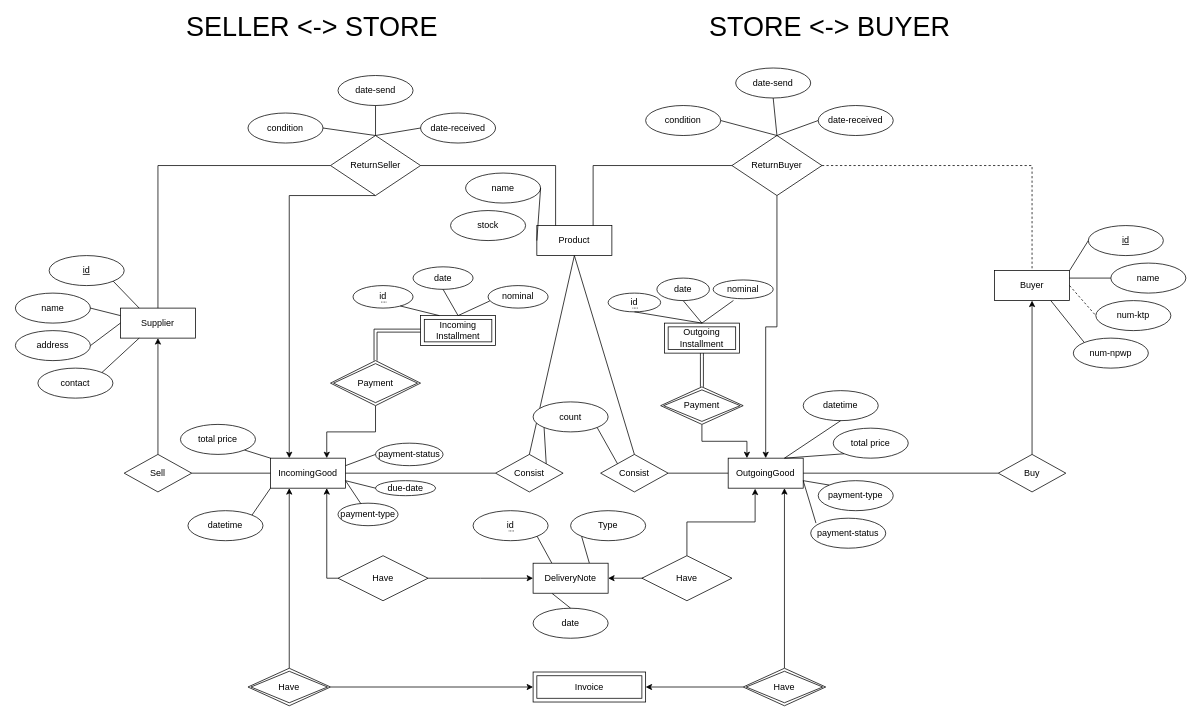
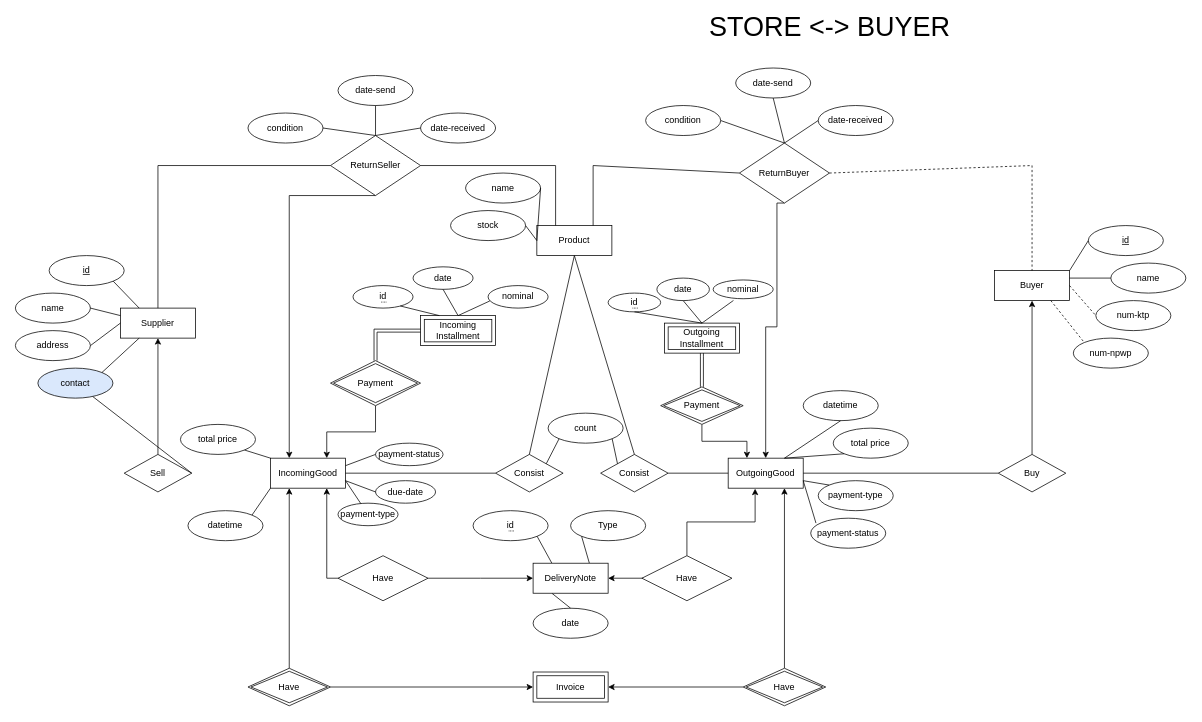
- <mxCell id="85" value="&lt;font style=&quot;font-size: 36px&quot;&gt;SELLER &amp;lt;-&amp;gt; STORE&lt;/font&gt;" style="text;html=1;align=center;verticalAlign=middle;resizable=0;points=[];autosize=1;" vertex="1" parent="1"><mxGeometry x="240" y="20" width="350" height="30" as="geometry" /></mxCell>
- <mxCell id="71" value="ReturnBuyer" style="shape=rhombus;perimeter=rhombusPerimeter;whiteSpace=wrap;html=1;align=center;" vertex="1" parent="1"><mxGeometry x="975" y="180" width="120" height="80" as="geometry" /></mxCell>
+ <mxCell id="71" value="ReturnBuyer" style="shape=rhombus;perimeter=rhombusPerimeter;whiteSpace=wrap;html=1;align=center;" vertex="1" parent="1"><mxGeometry x="985" y="190" width="120" height="80" as="geometry" /></mxCell>
+ <mxCell id="50" value="" style="endArrow=none;html=1;rounded=0;exitX=1;exitY=0.5;exitDx=0;exitDy=0;entryX=0;entryY=0.5;entryDx=0;entryDy=0;" parent="1" source="49" target="2" edge="1"><mxGeometry relative="1" as="geometry"><mxPoint x="640" y="400" as="sourcePoint" /><mxPoint x="800" y="400" as="targetPoint" /></mxGeometry></mxCell>
- <mxCell id="47" value="" style="endArrow=none;html=1;rounded=0;exitX=0.75;exitY=1;exitDx=0;exitDy=0;entryX=0;entryY=0;entryDx=0;entryDy=0;" parent="1" source="5" target="43" edge="1"><mxGeometry relative="1" as="geometry"><mxPoint x="1445" y="390" as="sourcePoint" /><mxPoint x="1500" y="390" as="targetPoint" /></mxGeometry></mxCell>
+ <mxCell id="47" value="" style="endArrow=none;html=1;rounded=0;exitX=0.75;exitY=1;exitDx=0;exitDy=0;entryX=0;entryY=0;entryDx=0;entryDy=0;dashed=1;" parent="1" source="5" target="43" edge="1"><mxGeometry relative="1" as="geometry"><mxPoint x="1445" y="390" as="sourcePoint" /><mxPoint x="1500" y="390" as="targetPoint" /></mxGeometry></mxCell>
- <mxCell id="23" value="contact" style="ellipse;whiteSpace=wrap;html=1;align=center;" parent="1" vertex="1"><mxGeometry x="50" y="490" width="100" height="40" as="geometry" /></mxCell>
+ <mxCell id="23" value="contact" style="ellipse;whiteSpace=wrap;html=1;align=center;fillColor=#dae8fc;" parent="1" vertex="1"><mxGeometry x="50" y="490" width="100" height="40" as="geometry" /></mxCell>
- <mxCell id="48" value="count" style="ellipse;whiteSpace=wrap;html=1;align=center;" parent="1" vertex="1"><mxGeometry x="710" y="535" width="100" height="40" as="geometry" /></mxCell>
+ <mxCell id="48" value="count" style="ellipse;whiteSpace=wrap;html=1;align=center;" parent="1" vertex="1"><mxGeometry x="730" y="550" width="100" height="40" as="geometry" /></mxCell>
- <mxCell id="12" value="" style="endArrow=none;html=1;rounded=0;exitX=1;exitY=0.5;exitDx=0;exitDy=0;entryX=0;entryY=0.5;entryDx=0;entryDy=0;" parent="1" source="8" target="4" edge="1"><mxGeometry relative="1" as="geometry"><mxPoint x="480" y="590" as="sourcePoint" /><mxPoint x="640" y="590" as="targetPoint" /></mxGeometry></mxCell>
+ <mxCell id="12" value="" style="endArrow=none;html=1;rounded=0;exitX=1;exitY=0.5;exitDx=0;exitDy=0;" parent="1" source="8" target="23" edge="1"><mxGeometry relative="1" as="geometry"><mxPoint x="480" y="590" as="sourcePoint" /><mxPoint x="640" y="590" as="targetPoint" /></mxGeometry></mxCell>
- <mxCell id="106" value="due-date" style="ellipse;whiteSpace=wrap;html=1;align=center;" vertex="1" parent="1"><mxGeometry x="500" y="640" width="80" height="20" as="geometry" /></mxCell>
+ <mxCell id="106" value="due-date" style="ellipse;whiteSpace=wrap;html=1;align=center;" vertex="1" parent="1"><mxGeometry x="500" y="640" width="80" height="30" as="geometry" /></mxCell>
- <mxCell id="33" value="Invoice" style="shape=ext;margin=3;double=1;whiteSpace=wrap;html=1;align=center;" parent="1" vertex="1"><mxGeometry x="710" y="895" width="150" height="40" as="geometry" /></mxCell>
+ <mxCell id="33" value="Invoice" style="shape=ext;margin=3;double=1;whiteSpace=wrap;html=1;align=center;" parent="1" vertex="1"><mxGeometry x="710" y="895" width="100" height="40" as="geometry" /></mxCell>
